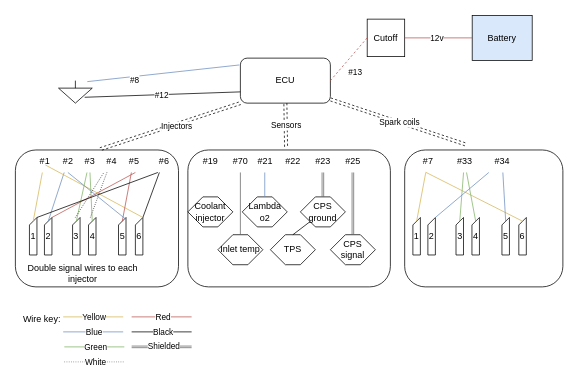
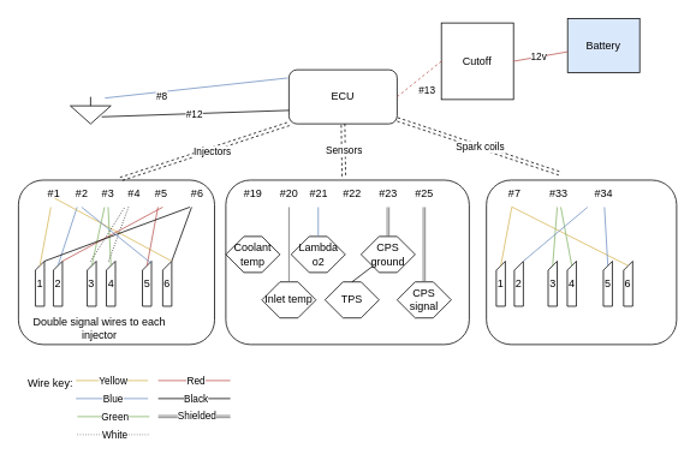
- <mxCell id="6" value="Cutoff" style="whiteSpace=wrap;html=1;aspect=fixed;" vertex="1" parent="1"><mxGeometry x="489.08" y="25" width="50" height="50" as="geometry" /></mxCell>
+ <mxCell id="6" value="Cutoff" style="whiteSpace=wrap;html=1;aspect=fixed;" vertex="1" parent="1"><mxGeometry x="489.08" y="25" width="80" height="85" as="geometry" /></mxCell>
- <mxCell id="46" value="#70" style="text;html=1;align=center;verticalAlign=middle;resizable=0;points=[];autosize=1;strokeColor=none;fillColor=none;" vertex="1" parent="1"><mxGeometry x="300" y="199.47" width="40" height="30" as="geometry" /></mxCell>
+ <mxCell id="46" value="#20" style="text;html=1;align=center;verticalAlign=middle;resizable=0;points=[];autosize=1;strokeColor=none;fillColor=none;" vertex="1" parent="1"><mxGeometry x="300" y="199.47" width="40" height="30" as="geometry" /></mxCell>
- <mxCell id="45" value="Coolant injector" style="shape=hexagon;perimeter=hexagonPerimeter2;whiteSpace=wrap;html=1;fixedSize=1;" vertex="1" parent="1"><mxGeometry x="250" y="262" width="60" height="40" as="geometry" /></mxCell>
+ <mxCell id="45" value="Coolant temp" style="shape=hexagon;perimeter=hexagonPerimeter2;whiteSpace=wrap;html=1;fixedSize=1;" vertex="1" parent="1"><mxGeometry x="250" y="262" width="60" height="40" as="geometry" /></mxCell>
